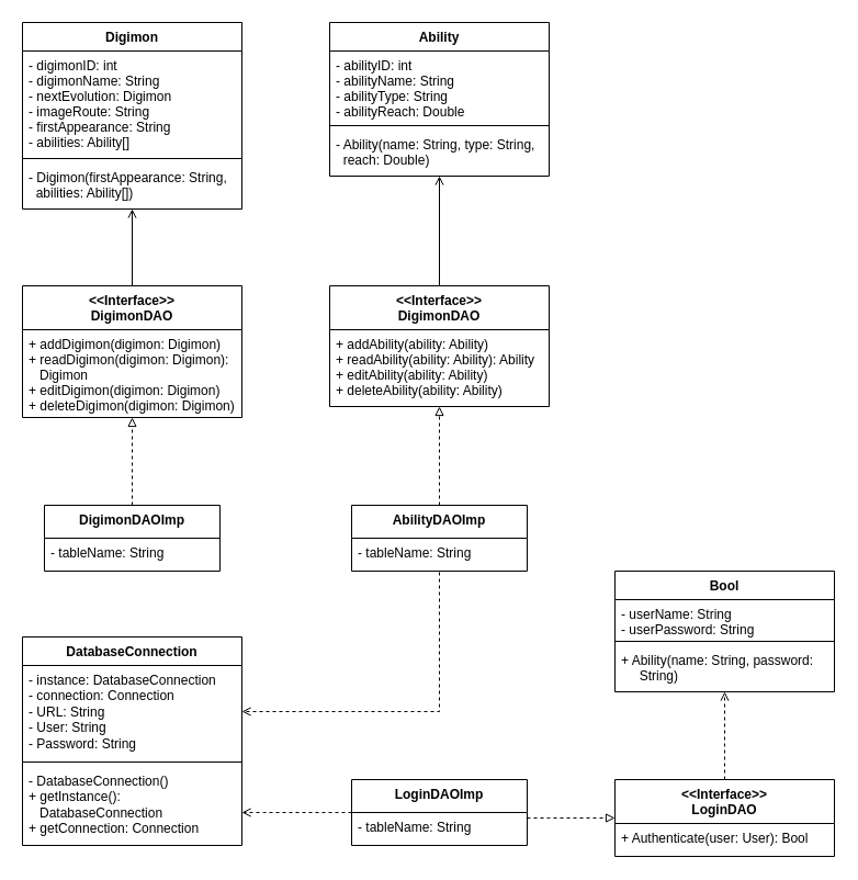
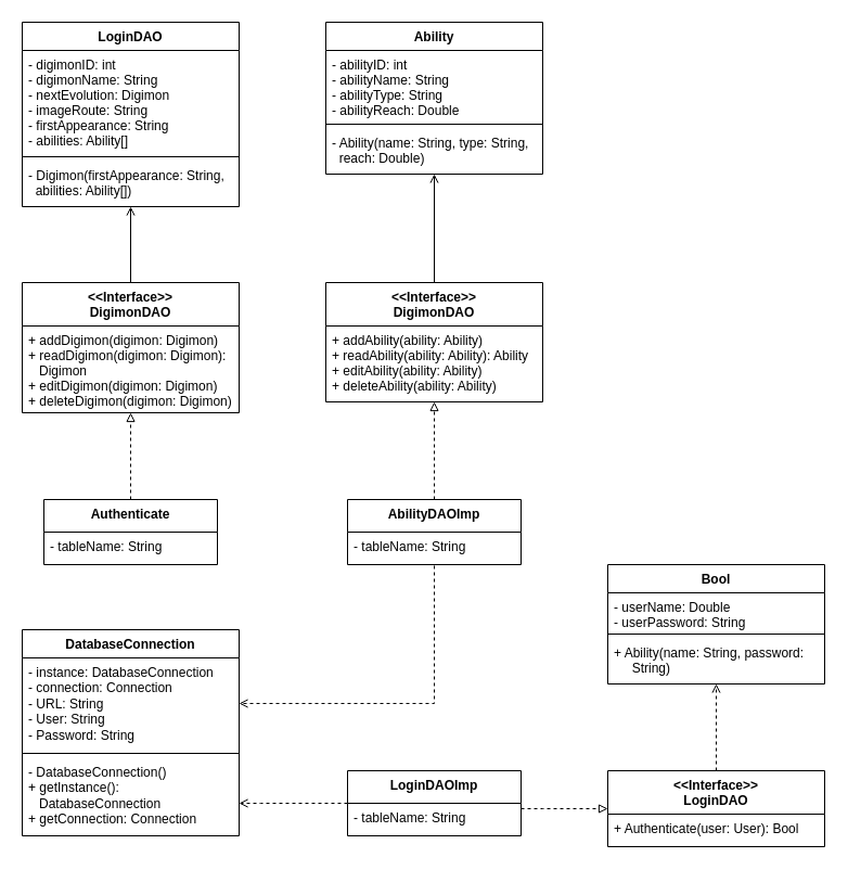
- <mxCell id="2" value="Digimon" style="swimlane;fontStyle=1;align=center;verticalAlign=top;childLayout=stackLayout;horizontal=1;startSize=26;horizontalStack=0;resizeParent=1;resizeLast=0;collapsible=1;marginBottom=0;rounded=0;shadow=0;strokeWidth=1;" parent="1" vertex="1"><mxGeometry x="20" y="20" width="200" height="170" as="geometry"><mxRectangle x="230" y="140" width="160" height="26" as="alternateBounds" /></mxGeometry></mxCell>
+ <mxCell id="2" value="LoginDAO" style="swimlane;fontStyle=1;align=center;verticalAlign=top;childLayout=stackLayout;horizontal=1;startSize=26;horizontalStack=0;resizeParent=1;resizeLast=0;collapsible=1;marginBottom=0;rounded=0;shadow=0;strokeWidth=1;" parent="1" vertex="1"><mxGeometry x="20" y="20" width="200" height="170" as="geometry"><mxRectangle x="230" y="140" width="160" height="26" as="alternateBounds" /></mxGeometry></mxCell>
- <mxCell id="17" value="DigimonDAOImp" style="swimlane;fontStyle=1;align=center;verticalAlign=top;childLayout=stackLayout;horizontal=1;startSize=30;horizontalStack=0;resizeParent=1;resizeLast=0;collapsible=1;marginBottom=0;rounded=0;shadow=0;strokeWidth=1;" vertex="1" parent="1"><mxGeometry x="40" y="460" width="160" height="60" as="geometry"><mxRectangle x="230" y="140" width="160" height="26" as="alternateBounds" /></mxGeometry></mxCell>
+ <mxCell id="17" value="Authenticate" style="swimlane;fontStyle=1;align=center;verticalAlign=top;childLayout=stackLayout;horizontal=1;startSize=30;horizontalStack=0;resizeParent=1;resizeLast=0;collapsible=1;marginBottom=0;rounded=0;shadow=0;strokeWidth=1;" vertex="1" parent="1"><mxGeometry x="40" y="460" width="160" height="60" as="geometry"><mxRectangle x="230" y="140" width="160" height="26" as="alternateBounds" /></mxGeometry></mxCell>
- <mxCell id="28" value="- userName: String&lt;div&gt;- userPassword: String&lt;/div&gt;" style="text;strokeColor=none;fillColor=none;align=left;verticalAlign=top;spacingLeft=4;spacingRight=4;overflow=hidden;rotatable=0;points=[[0,0.5],[1,0.5]];portConstraint=eastwest;whiteSpace=wrap;html=1;" vertex="1" parent="27"><mxGeometry y="26" width="200" height="34" as="geometry" /></mxCell>
+ <mxCell id="28" value="- userName: Double&lt;div&gt;- userPassword: String&lt;/div&gt;" style="text;strokeColor=none;fillColor=none;align=left;verticalAlign=top;spacingLeft=4;spacingRight=4;overflow=hidden;rotatable=0;points=[[0,0.5],[1,0.5]];portConstraint=eastwest;whiteSpace=wrap;html=1;" vertex="1" parent="27"><mxGeometry y="26" width="200" height="34" as="geometry" /></mxCell>
